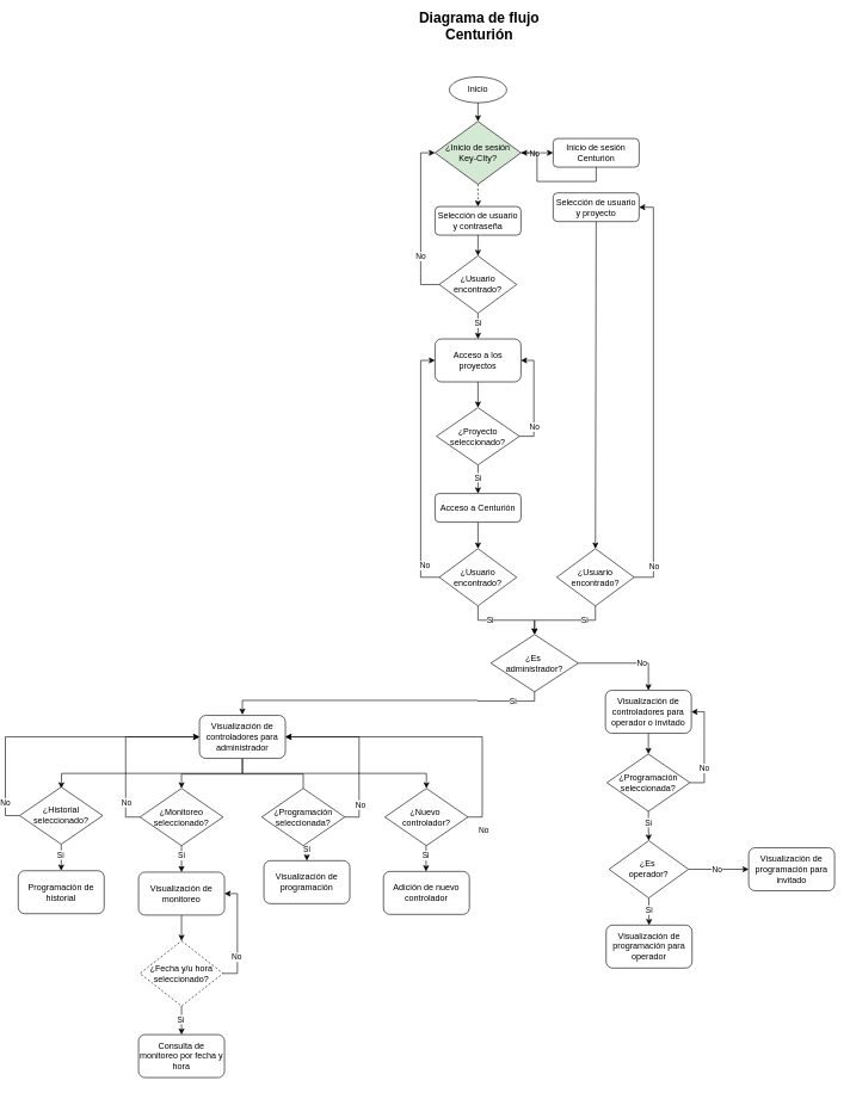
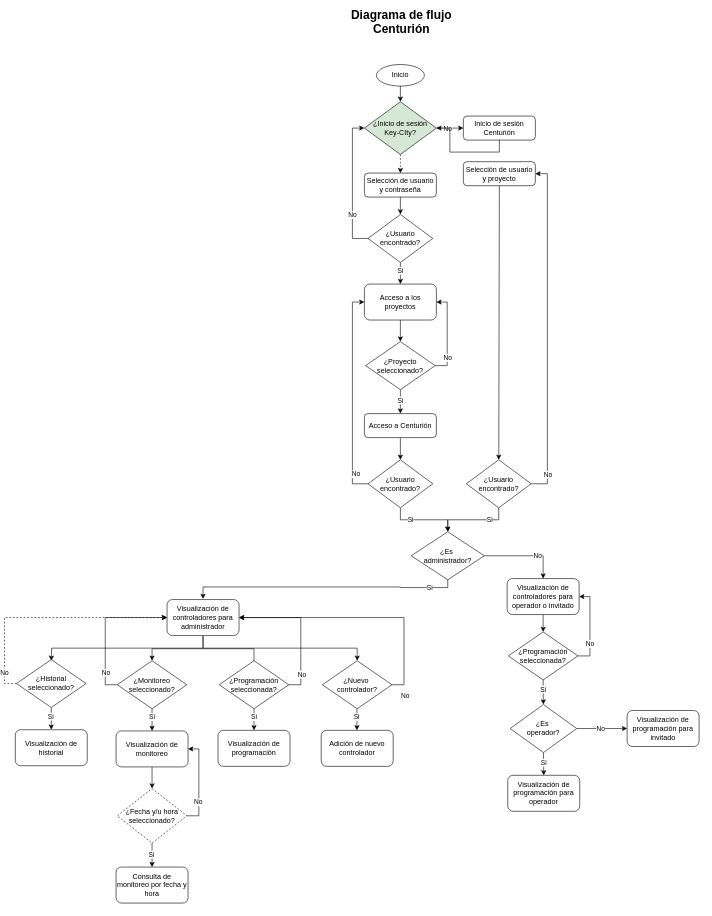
- <mxCell id="33" style="edgeStyle=orthogonalEdgeStyle;rounded=0;orthogonalLoop=1;jettySize=auto;html=1;exitX=0;exitY=0.5;exitDx=0;exitDy=0;entryX=0;entryY=0.5;entryDx=0;entryDy=0;" edge="1" parent="1" source="35" target="6"><mxGeometry relative="1" as="geometry"><mxPoint x="10" y="1008" as="targetPoint" /></mxGeometry></mxCell>
+ <mxCell id="33" style="edgeStyle=orthogonalEdgeStyle;rounded=0;orthogonalLoop=1;jettySize=auto;html=1;exitX=0;exitY=0.5;exitDx=0;exitDy=0;entryX=0;entryY=0.5;entryDx=0;entryDy=0;dashed=1;" edge="1" parent="1" source="35" target="6"><mxGeometry relative="1" as="geometry"><mxPoint x="10" y="1008" as="targetPoint" /></mxGeometry></mxCell>
- <mxCell id="51" value="Visualización de programación" style="rounded=1;whiteSpace=wrap;html=1;" vertex="1" parent="1"><mxGeometry x="363" y="1202" width="120" height="60" as="geometry" /></mxCell>
+ <mxCell id="51" value="Visualización de programación" style="rounded=1;whiteSpace=wrap;html=1;" vertex="1" parent="1"><mxGeometry x="358" y="1217" width="120" height="60" as="geometry" /></mxCell>
- <mxCell id="7" value="Programación de historial" style="rounded=1;whiteSpace=wrap;html=1;" vertex="1" parent="1"><mxGeometry x="20" y="1216" width="120" height="60" as="geometry" /></mxCell>
+ <mxCell id="7" value="Visualización de historial" style="rounded=1;whiteSpace=wrap;html=1;" vertex="1" parent="1"><mxGeometry x="20" y="1216" width="120" height="60" as="geometry" /></mxCell>
